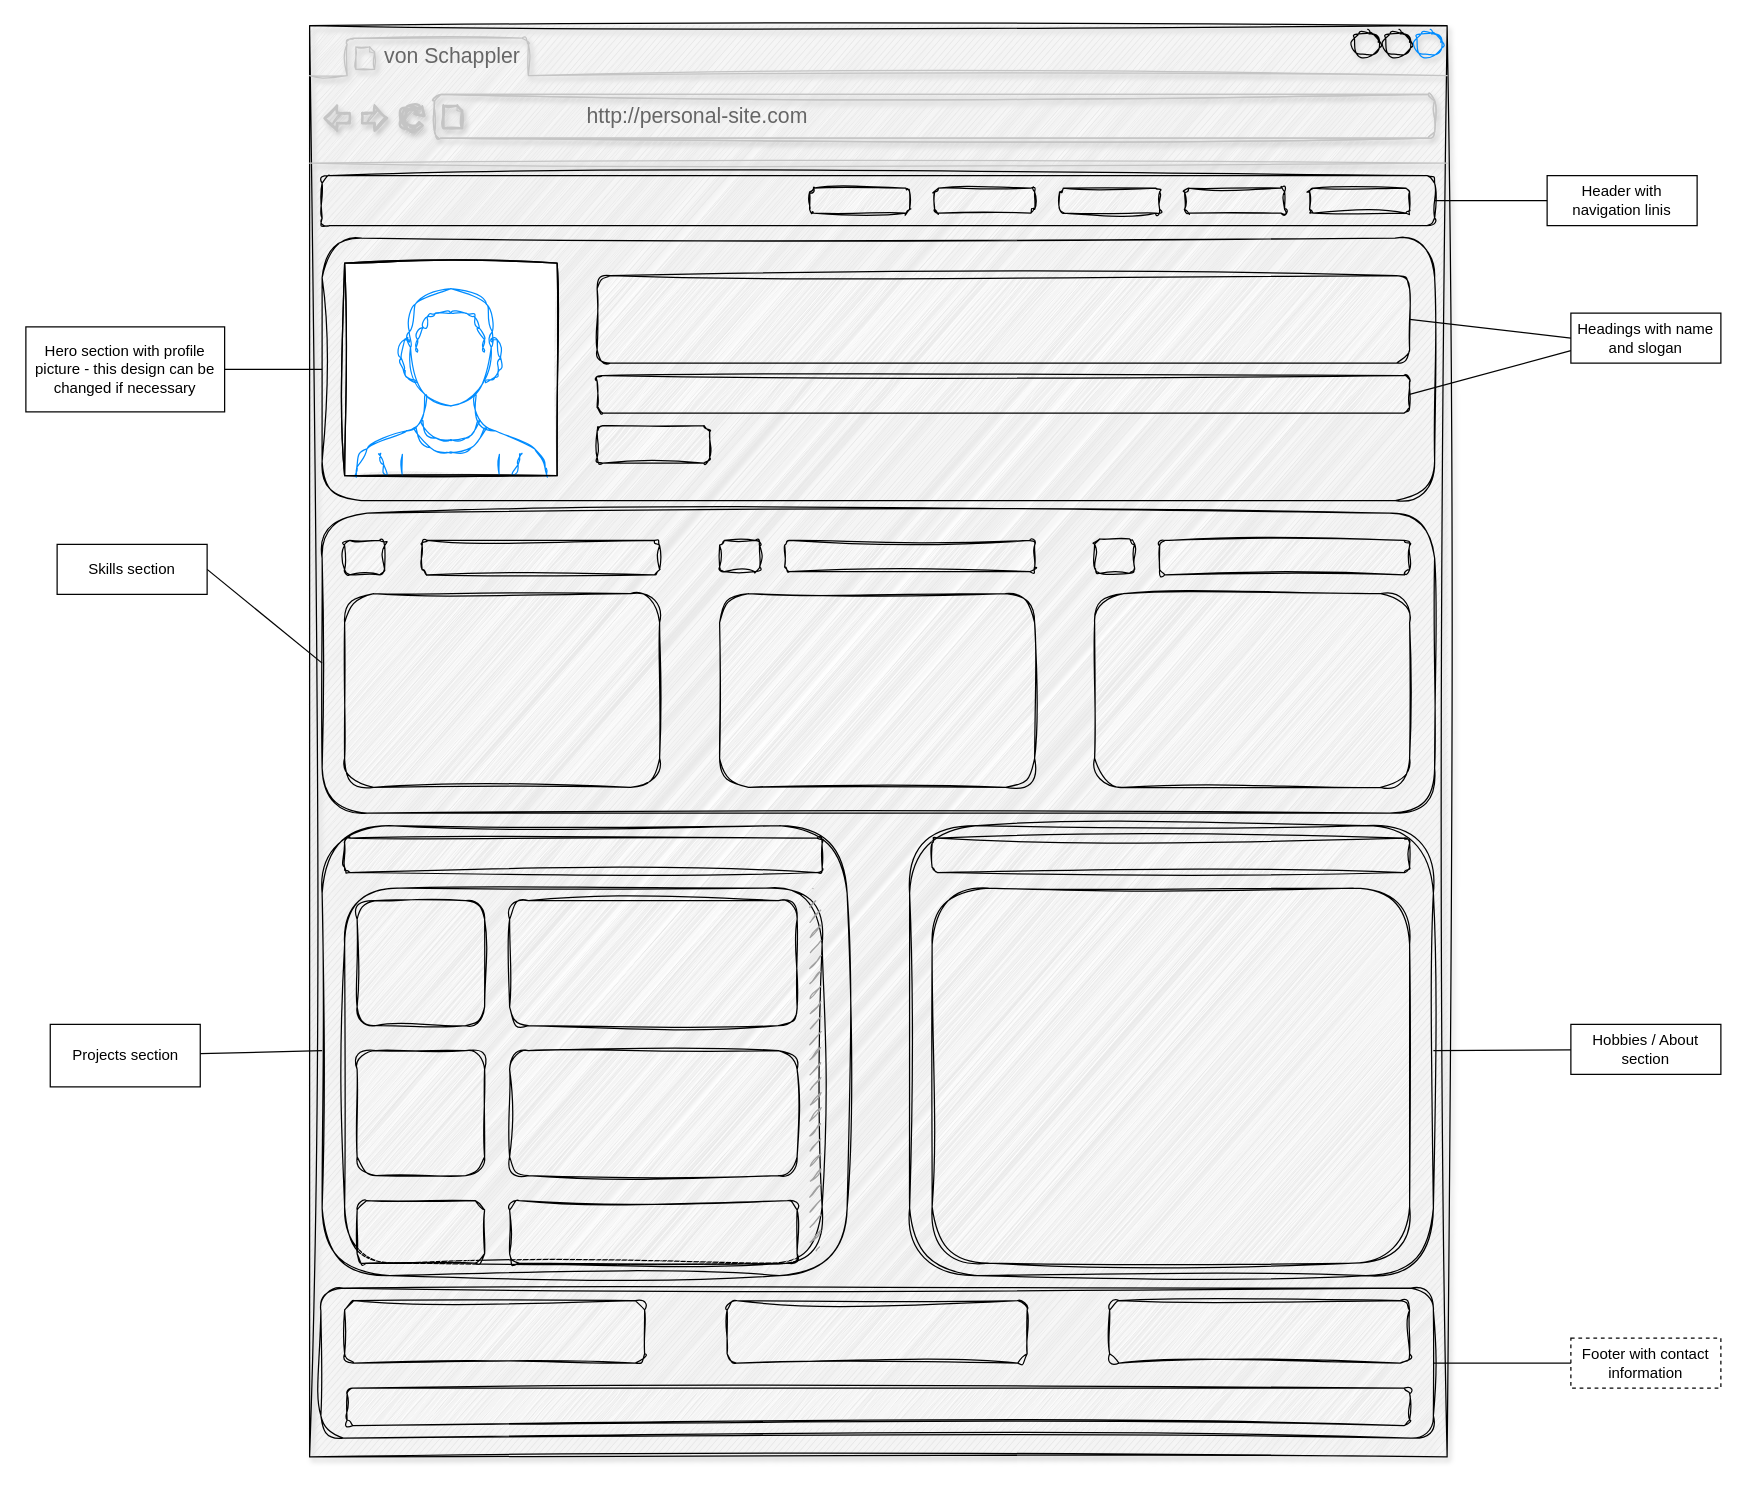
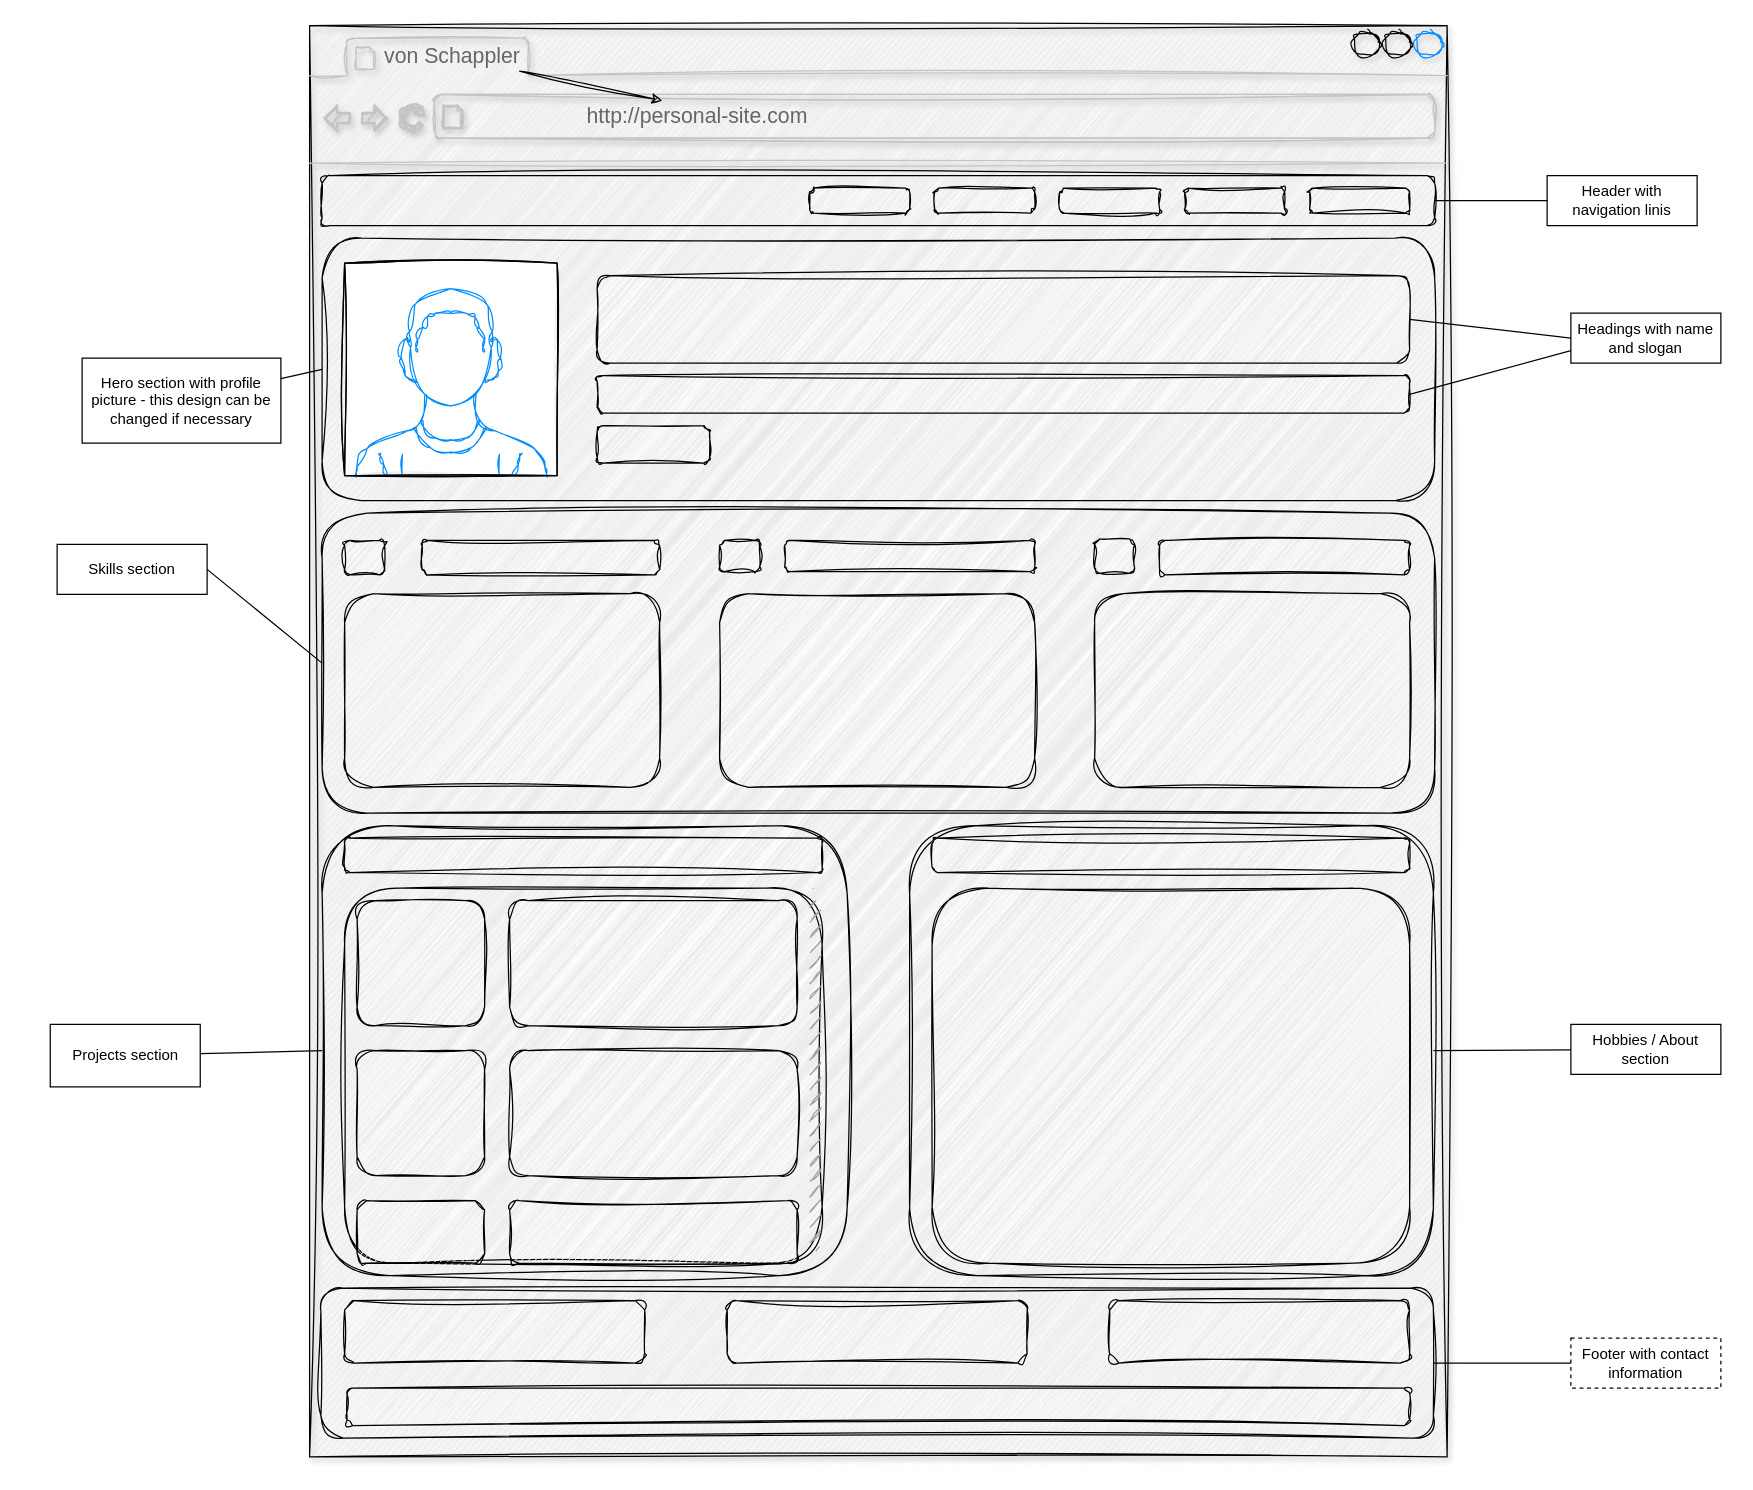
+ <mxCell id="4" value="" style="edgeStyle=none;html=1;sketch=1;curveFitting=1;jiggle=2;" parent="3" source="5" target="6" edge="1"><mxGeometry relative="1" as="geometry" /></mxCell>
- <mxCell id="49" value="Hero section with profile picture - this design can be changed if necessary" style="rounded=0;whiteSpace=wrap;html=1;shadow=0;fillStyle=hachure;glass=0;fillColor=none;strokeColor=#030303;fontColor=#000000;" parent="2" vertex="1"><mxGeometry y="241" width="159" height="68" as="geometry" /></mxCell>
+ <mxCell id="49" value="Hero section with profile picture - this design can be changed if necessary" style="rounded=0;whiteSpace=wrap;html=1;shadow=0;fillStyle=hachure;glass=0;fillColor=none;strokeColor=#030303;fontColor=#000000;" parent="2" vertex="1"><mxGeometry x="45" y="266" width="159" height="68" as="geometry" /></mxCell>
